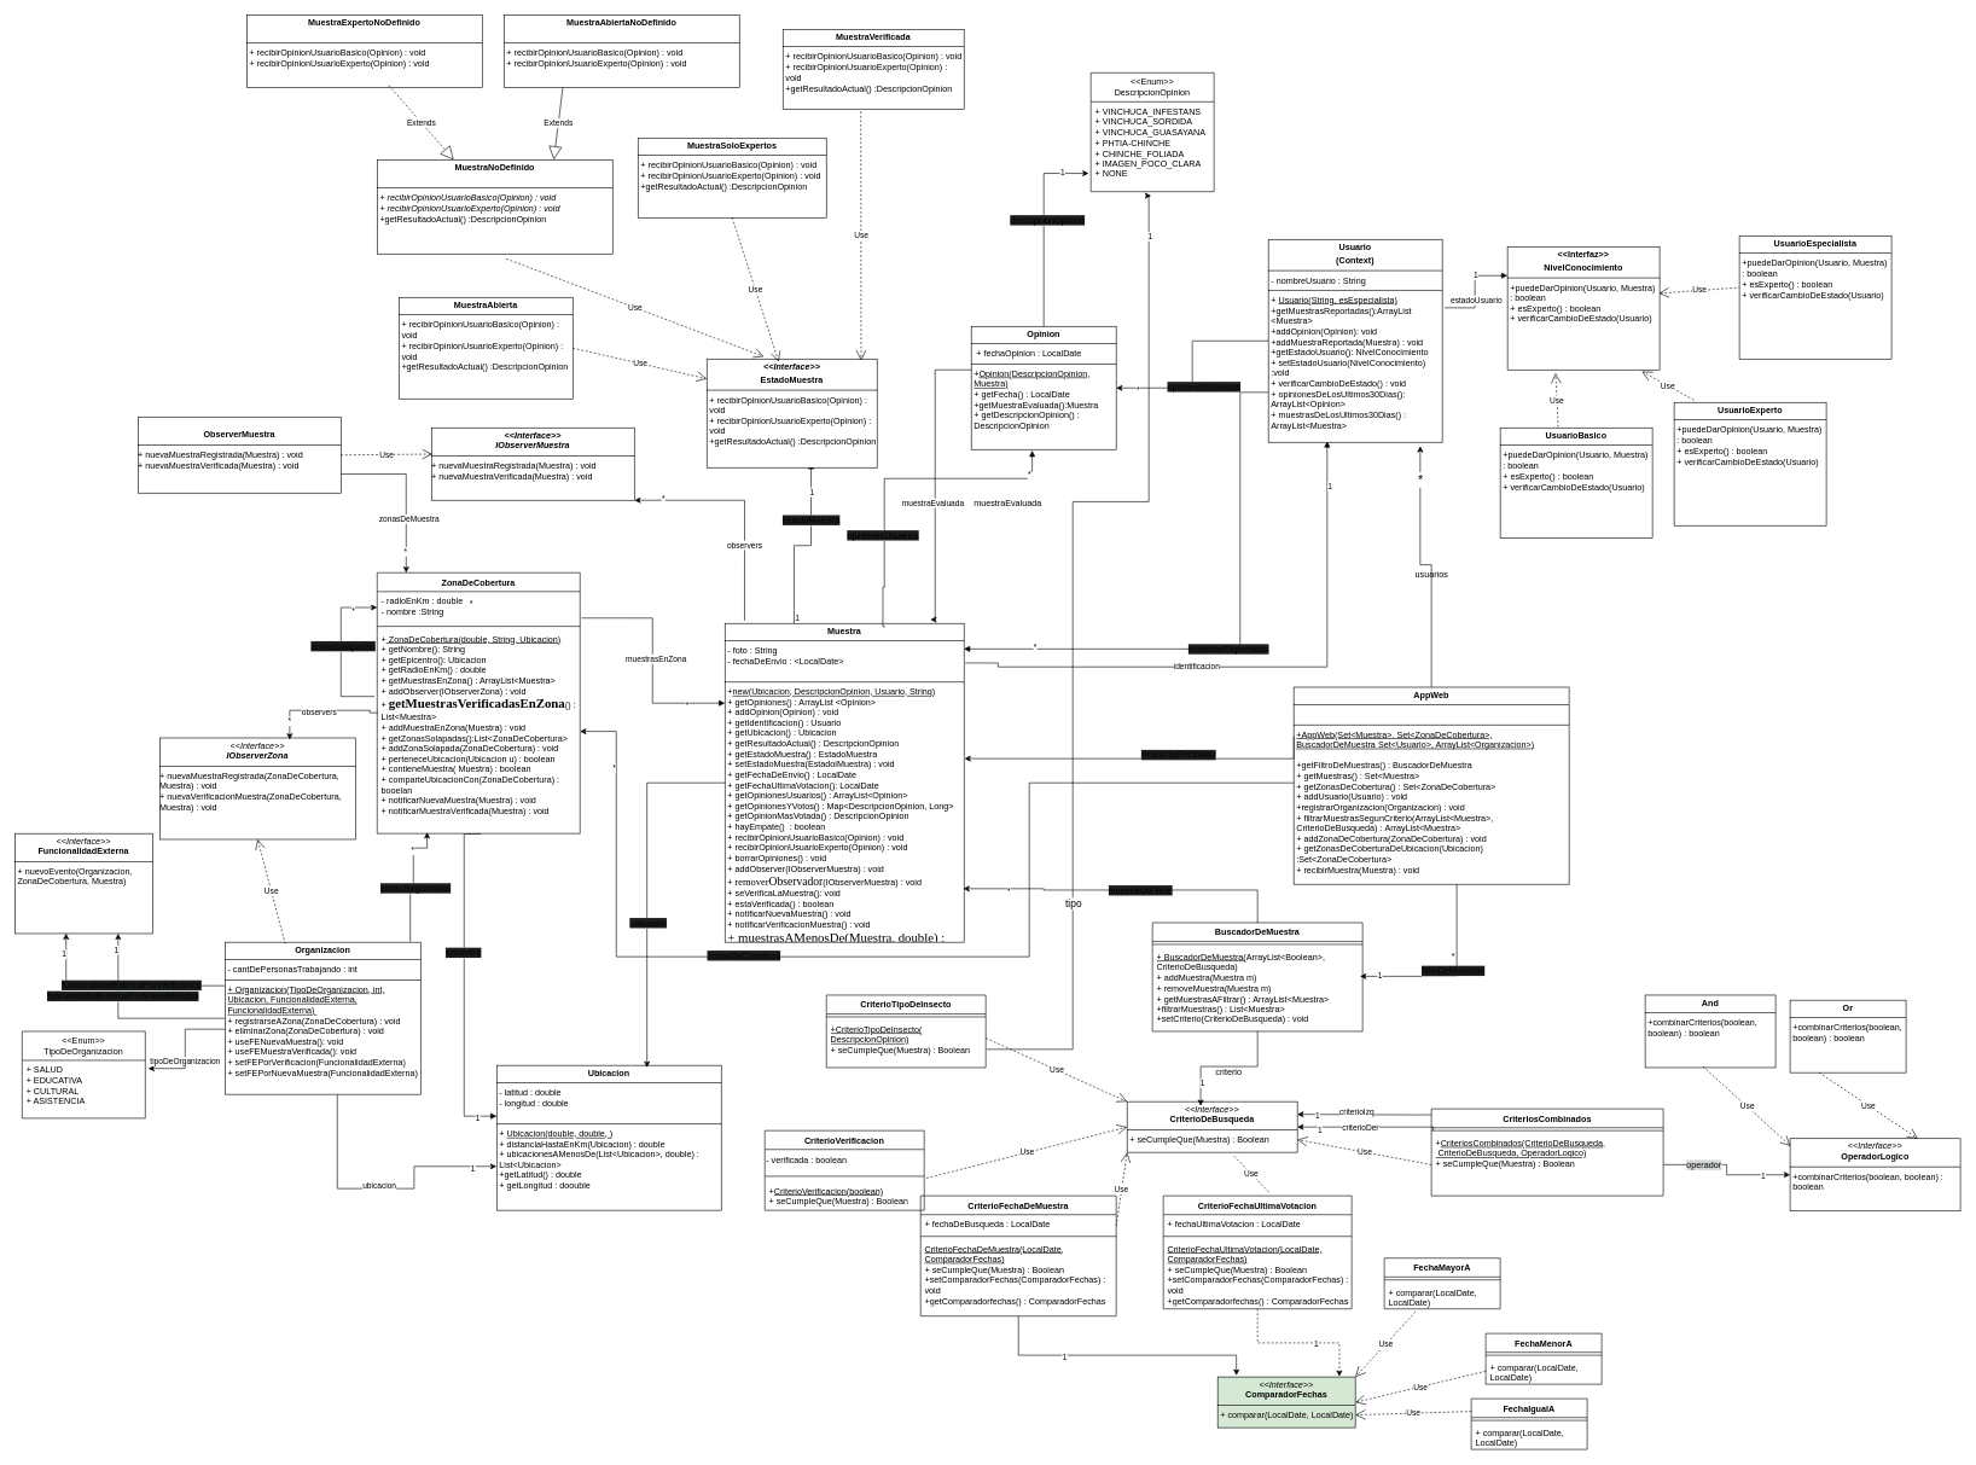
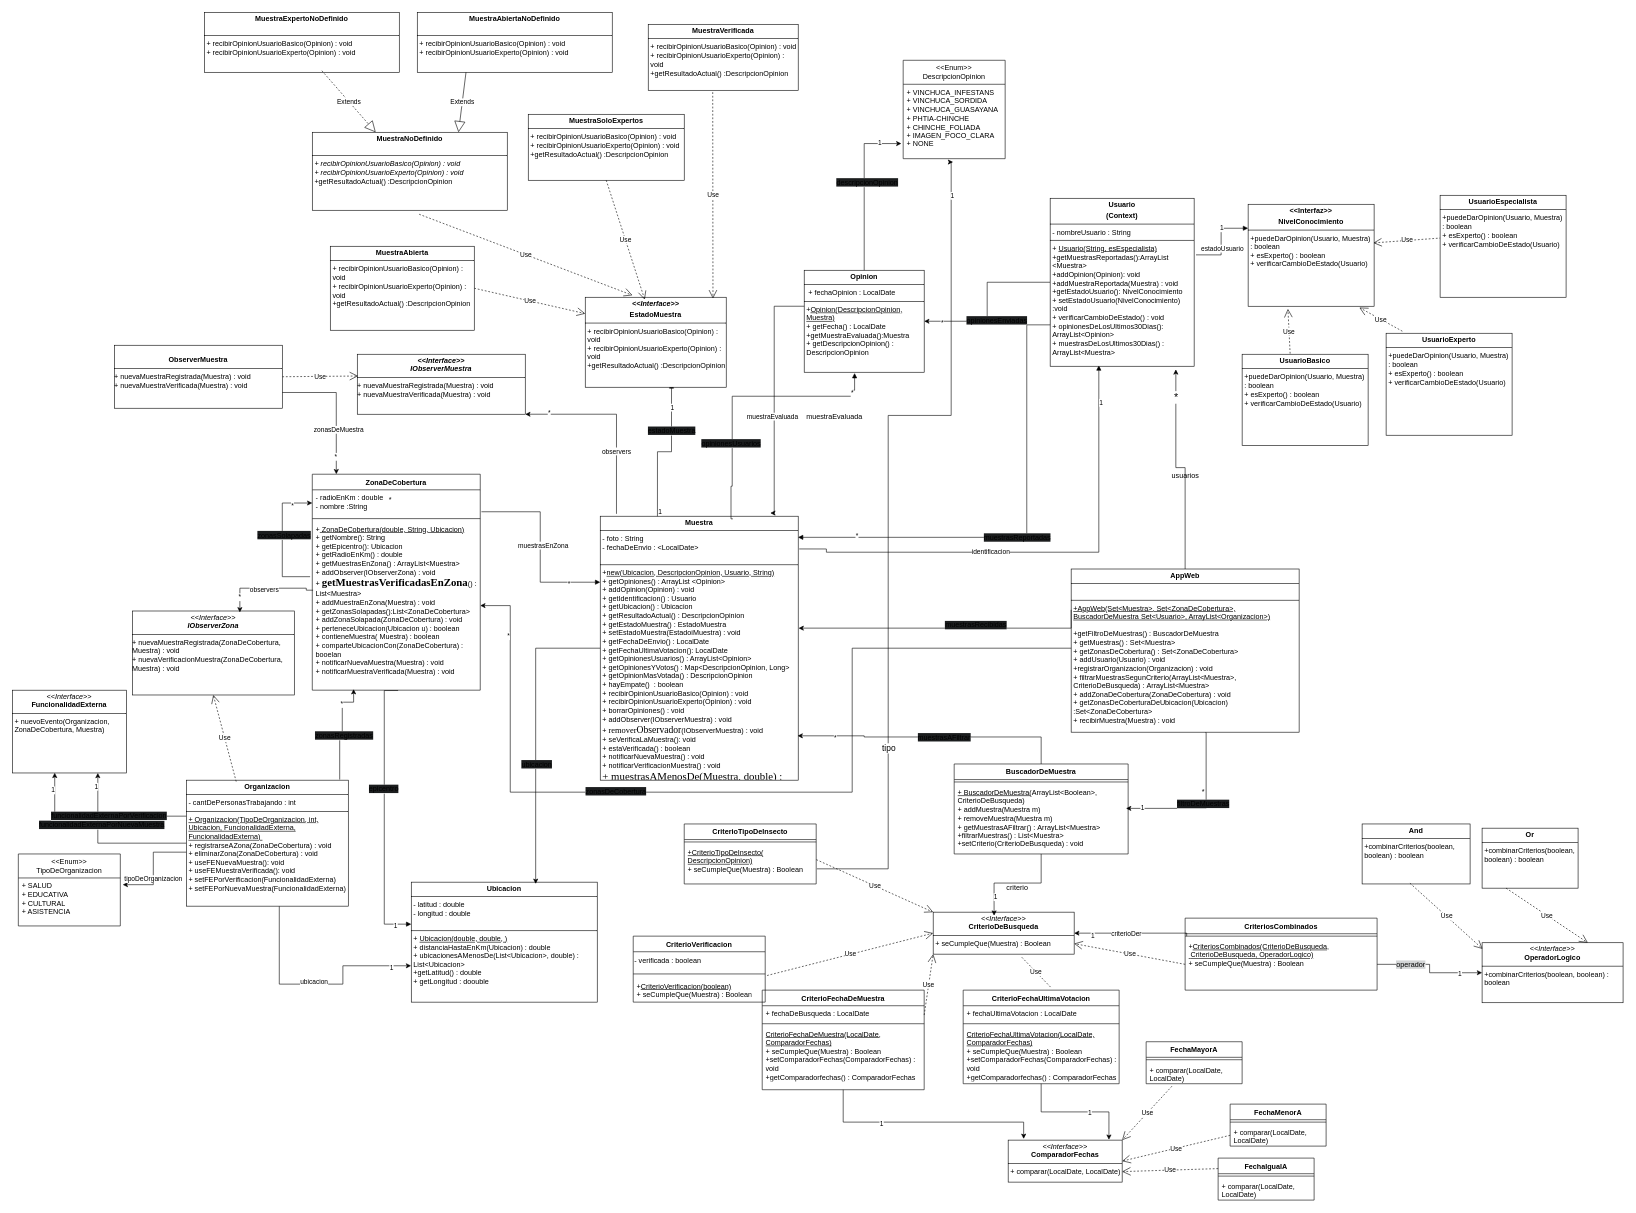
- <mxCell id="53" style="edgeStyle=orthogonalEdgeStyle;rounded=0;orthogonalLoop=1;jettySize=auto;html=1;entryX=1;entryY=0.25;entryDx=0;entryDy=0;exitX=0.001;exitY=0.068;exitDx=0;exitDy=0;exitPerimeter=0;" edge="1" parent="1" source="56" target="48"><mxGeometry relative="1" as="geometry"><mxPoint x="1950" y="1490" as="sourcePoint" /><Array as="points"><mxPoint x="1950" y="1538" /></Array></mxGeometry></mxCell>
- <mxCell id="54" value="criterioIzq" style="edgeLabel;html=1;align=center;verticalAlign=middle;resizable=0;points=[];" vertex="1" connectable="0" parent="53"><mxGeometry x="0.111" y="-4" relative="1" as="geometry"><mxPoint x="-1" as="offset" /></mxGeometry></mxCell>
- <mxCell id="55" value="1" style="edgeLabel;html=1;align=center;verticalAlign=middle;resizable=0;points=[];" vertex="1" connectable="0" parent="53"><mxGeometry x="0.694" y="1" relative="1" as="geometry"><mxPoint x="-1" as="offset" /></mxGeometry></mxCell>
- <mxCell id="136" style="edgeStyle=orthogonalEdgeStyle;rounded=0;orthogonalLoop=1;jettySize=auto;html=1;entryX=0.884;entryY=-0.009;entryDx=0;entryDy=0;entryPerimeter=0;dashed=1;" edge="1" parent="1" source="61" target="133"><mxGeometry relative="1" as="geometry" /></mxCell>
+ <mxCell id="136" style="edgeStyle=orthogonalEdgeStyle;rounded=0;orthogonalLoop=1;jettySize=auto;html=1;entryX=0.884;entryY=-0.009;entryDx=0;entryDy=0;entryPerimeter=0;" edge="1" parent="1" source="61" target="133"><mxGeometry relative="1" as="geometry" /></mxCell>
- <mxCell id="133" value="&lt;p style=&quot;margin:0px;margin-top:4px;text-align:center;&quot;&gt;&lt;i&gt;&amp;lt;&amp;lt;Interface&amp;gt;&amp;gt;&lt;/i&gt;&lt;br&gt;&lt;b&gt;ComparadorFechas&lt;/b&gt;&lt;/p&gt;&lt;hr size=&quot;1&quot; style=&quot;border-style:solid;&quot;&gt;&lt;p style=&quot;margin:0px;margin-left:4px;&quot;&gt;+ comparar(LocalDate, LocalDate)&lt;/p&gt;" style="verticalAlign=top;align=left;overflow=fill;html=1;whiteSpace=wrap;fillColor=#d5e8d4;" vertex="1" parent="1"><mxGeometry x="1680" y="1900" width="190" height="70" as="geometry" /></mxCell>
+ <mxCell id="133" value="&lt;p style=&quot;margin:0px;margin-top:4px;text-align:center;&quot;&gt;&lt;i&gt;&amp;lt;&amp;lt;Interface&amp;gt;&amp;gt;&lt;/i&gt;&lt;br&gt;&lt;b&gt;ComparadorFechas&lt;/b&gt;&lt;/p&gt;&lt;hr size=&quot;1&quot; style=&quot;border-style:solid;&quot;&gt;&lt;p style=&quot;margin:0px;margin-left:4px;&quot;&gt;+ comparar(LocalDate, LocalDate)&lt;/p&gt;" style="verticalAlign=top;align=left;overflow=fill;html=1;whiteSpace=wrap;" vertex="1" parent="1"><mxGeometry x="1680" y="1900" width="190" height="70" as="geometry" /></mxCell>
